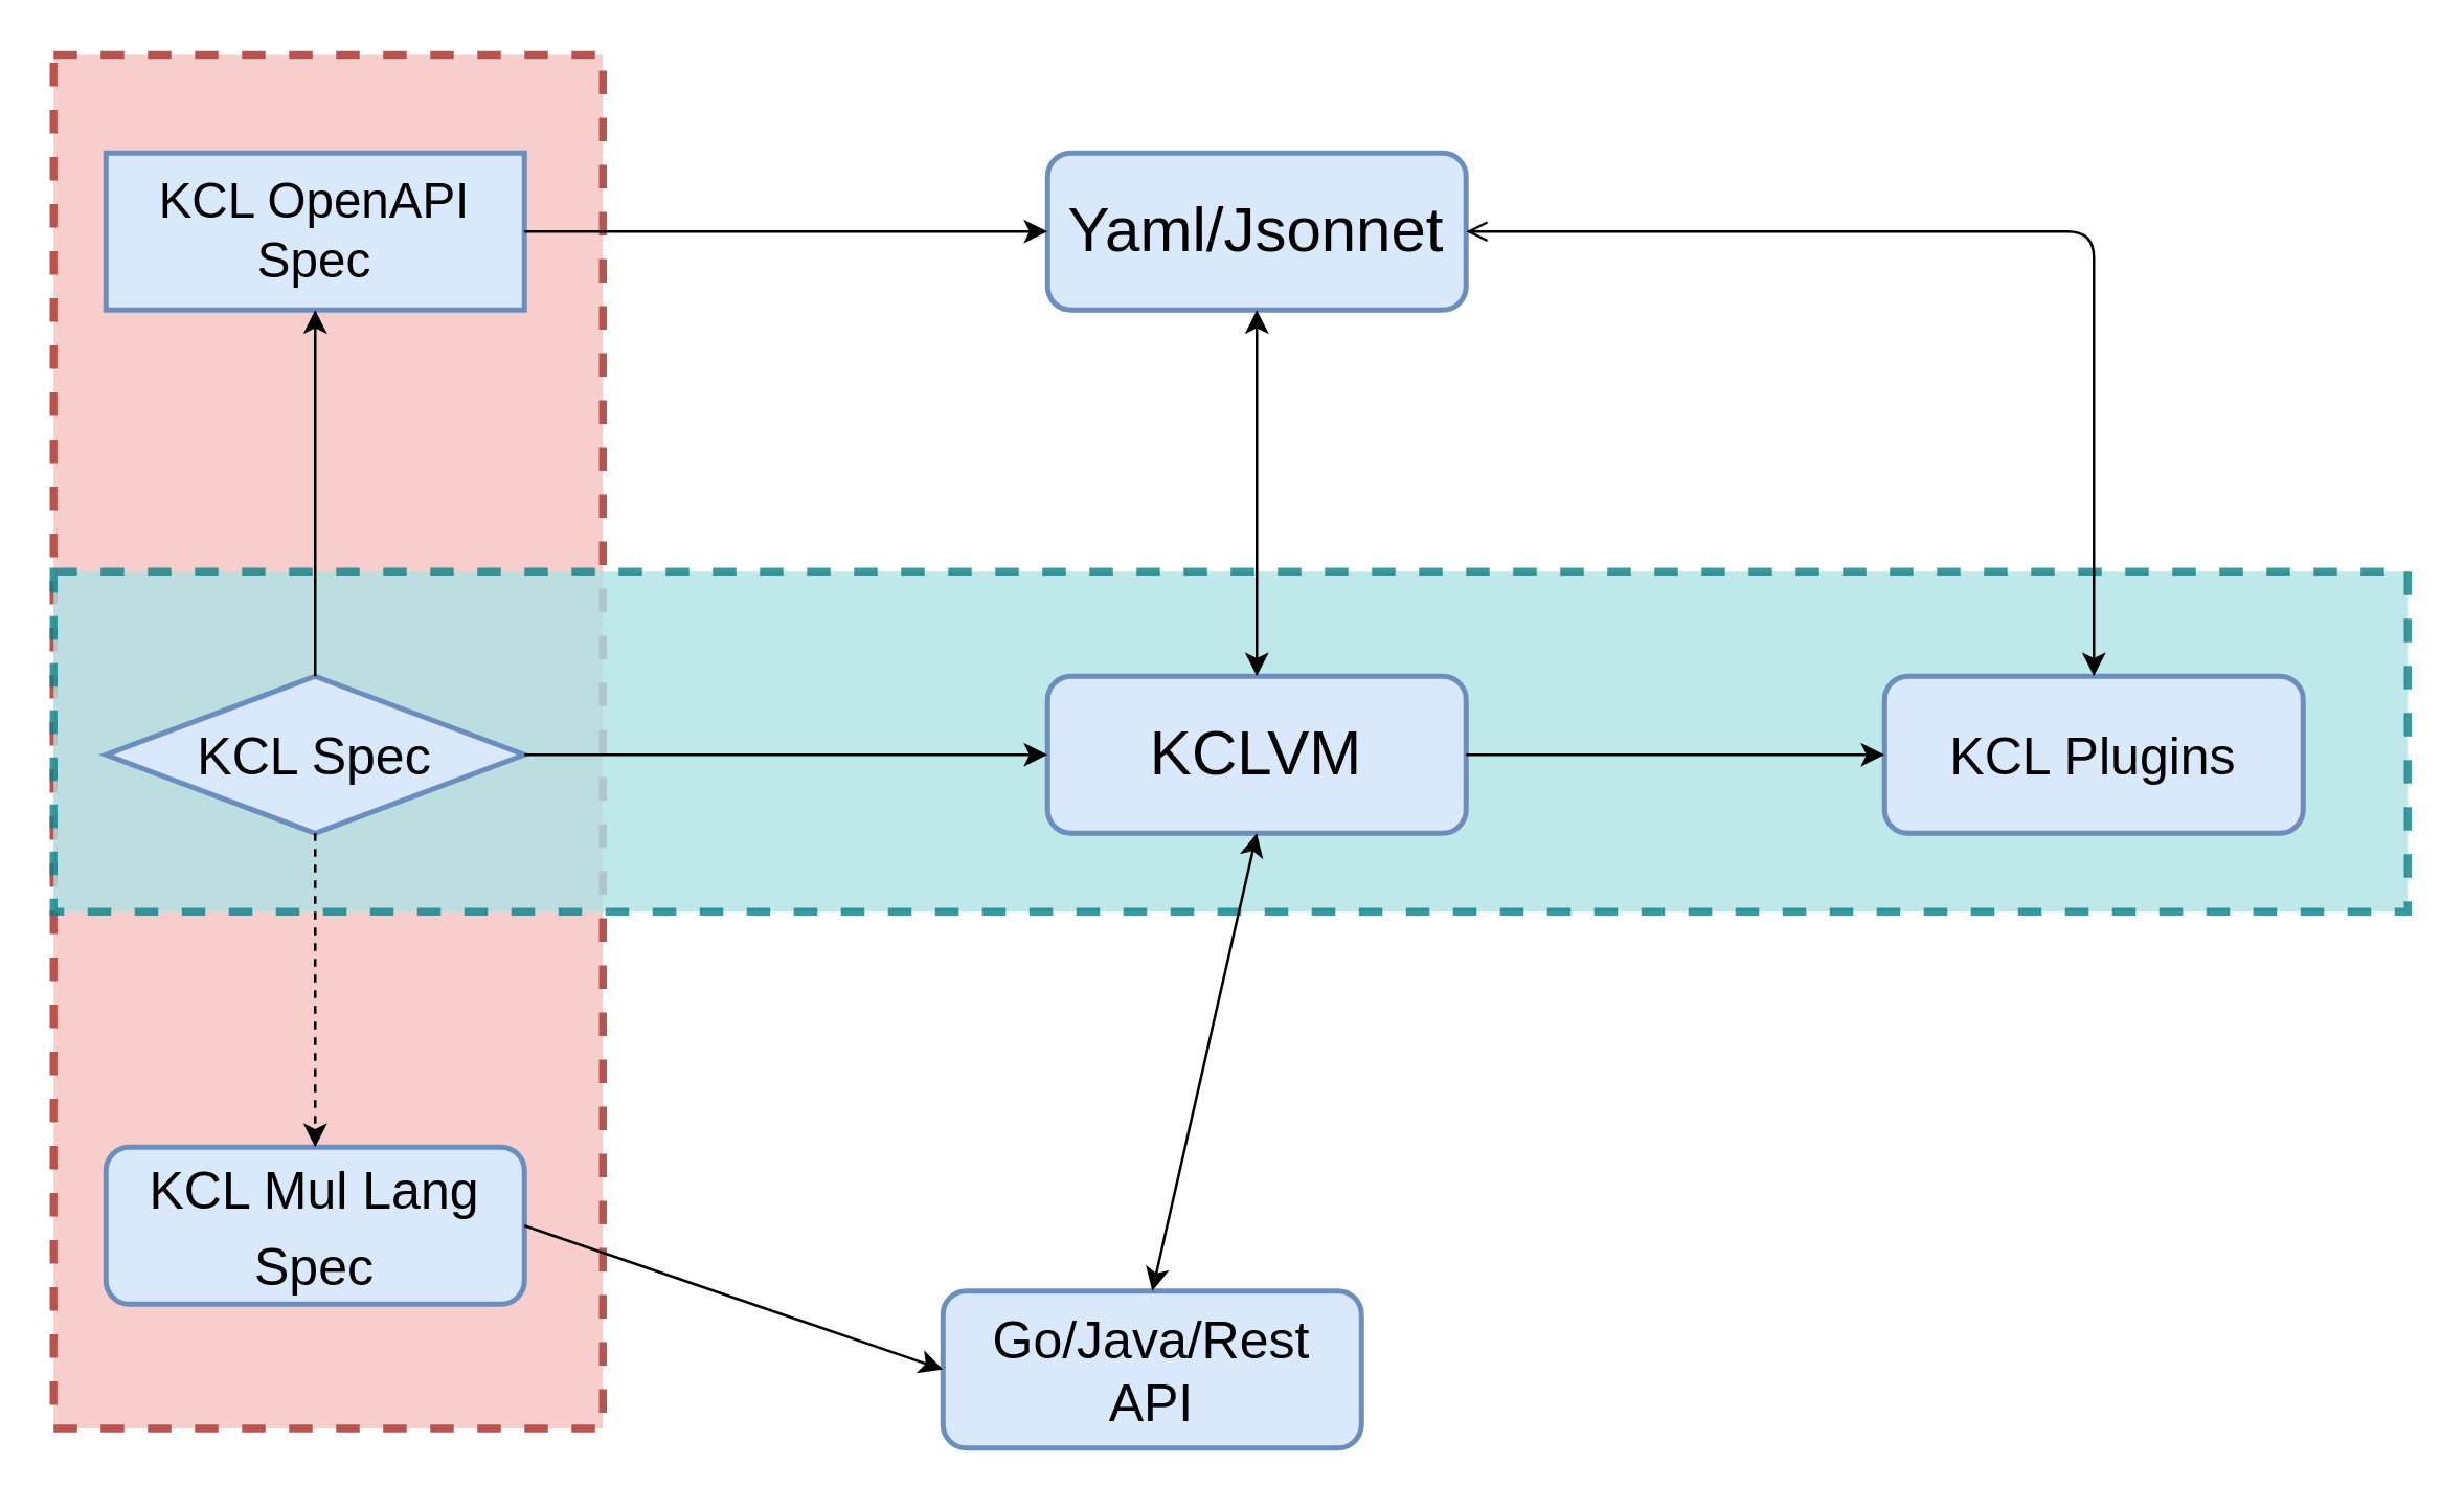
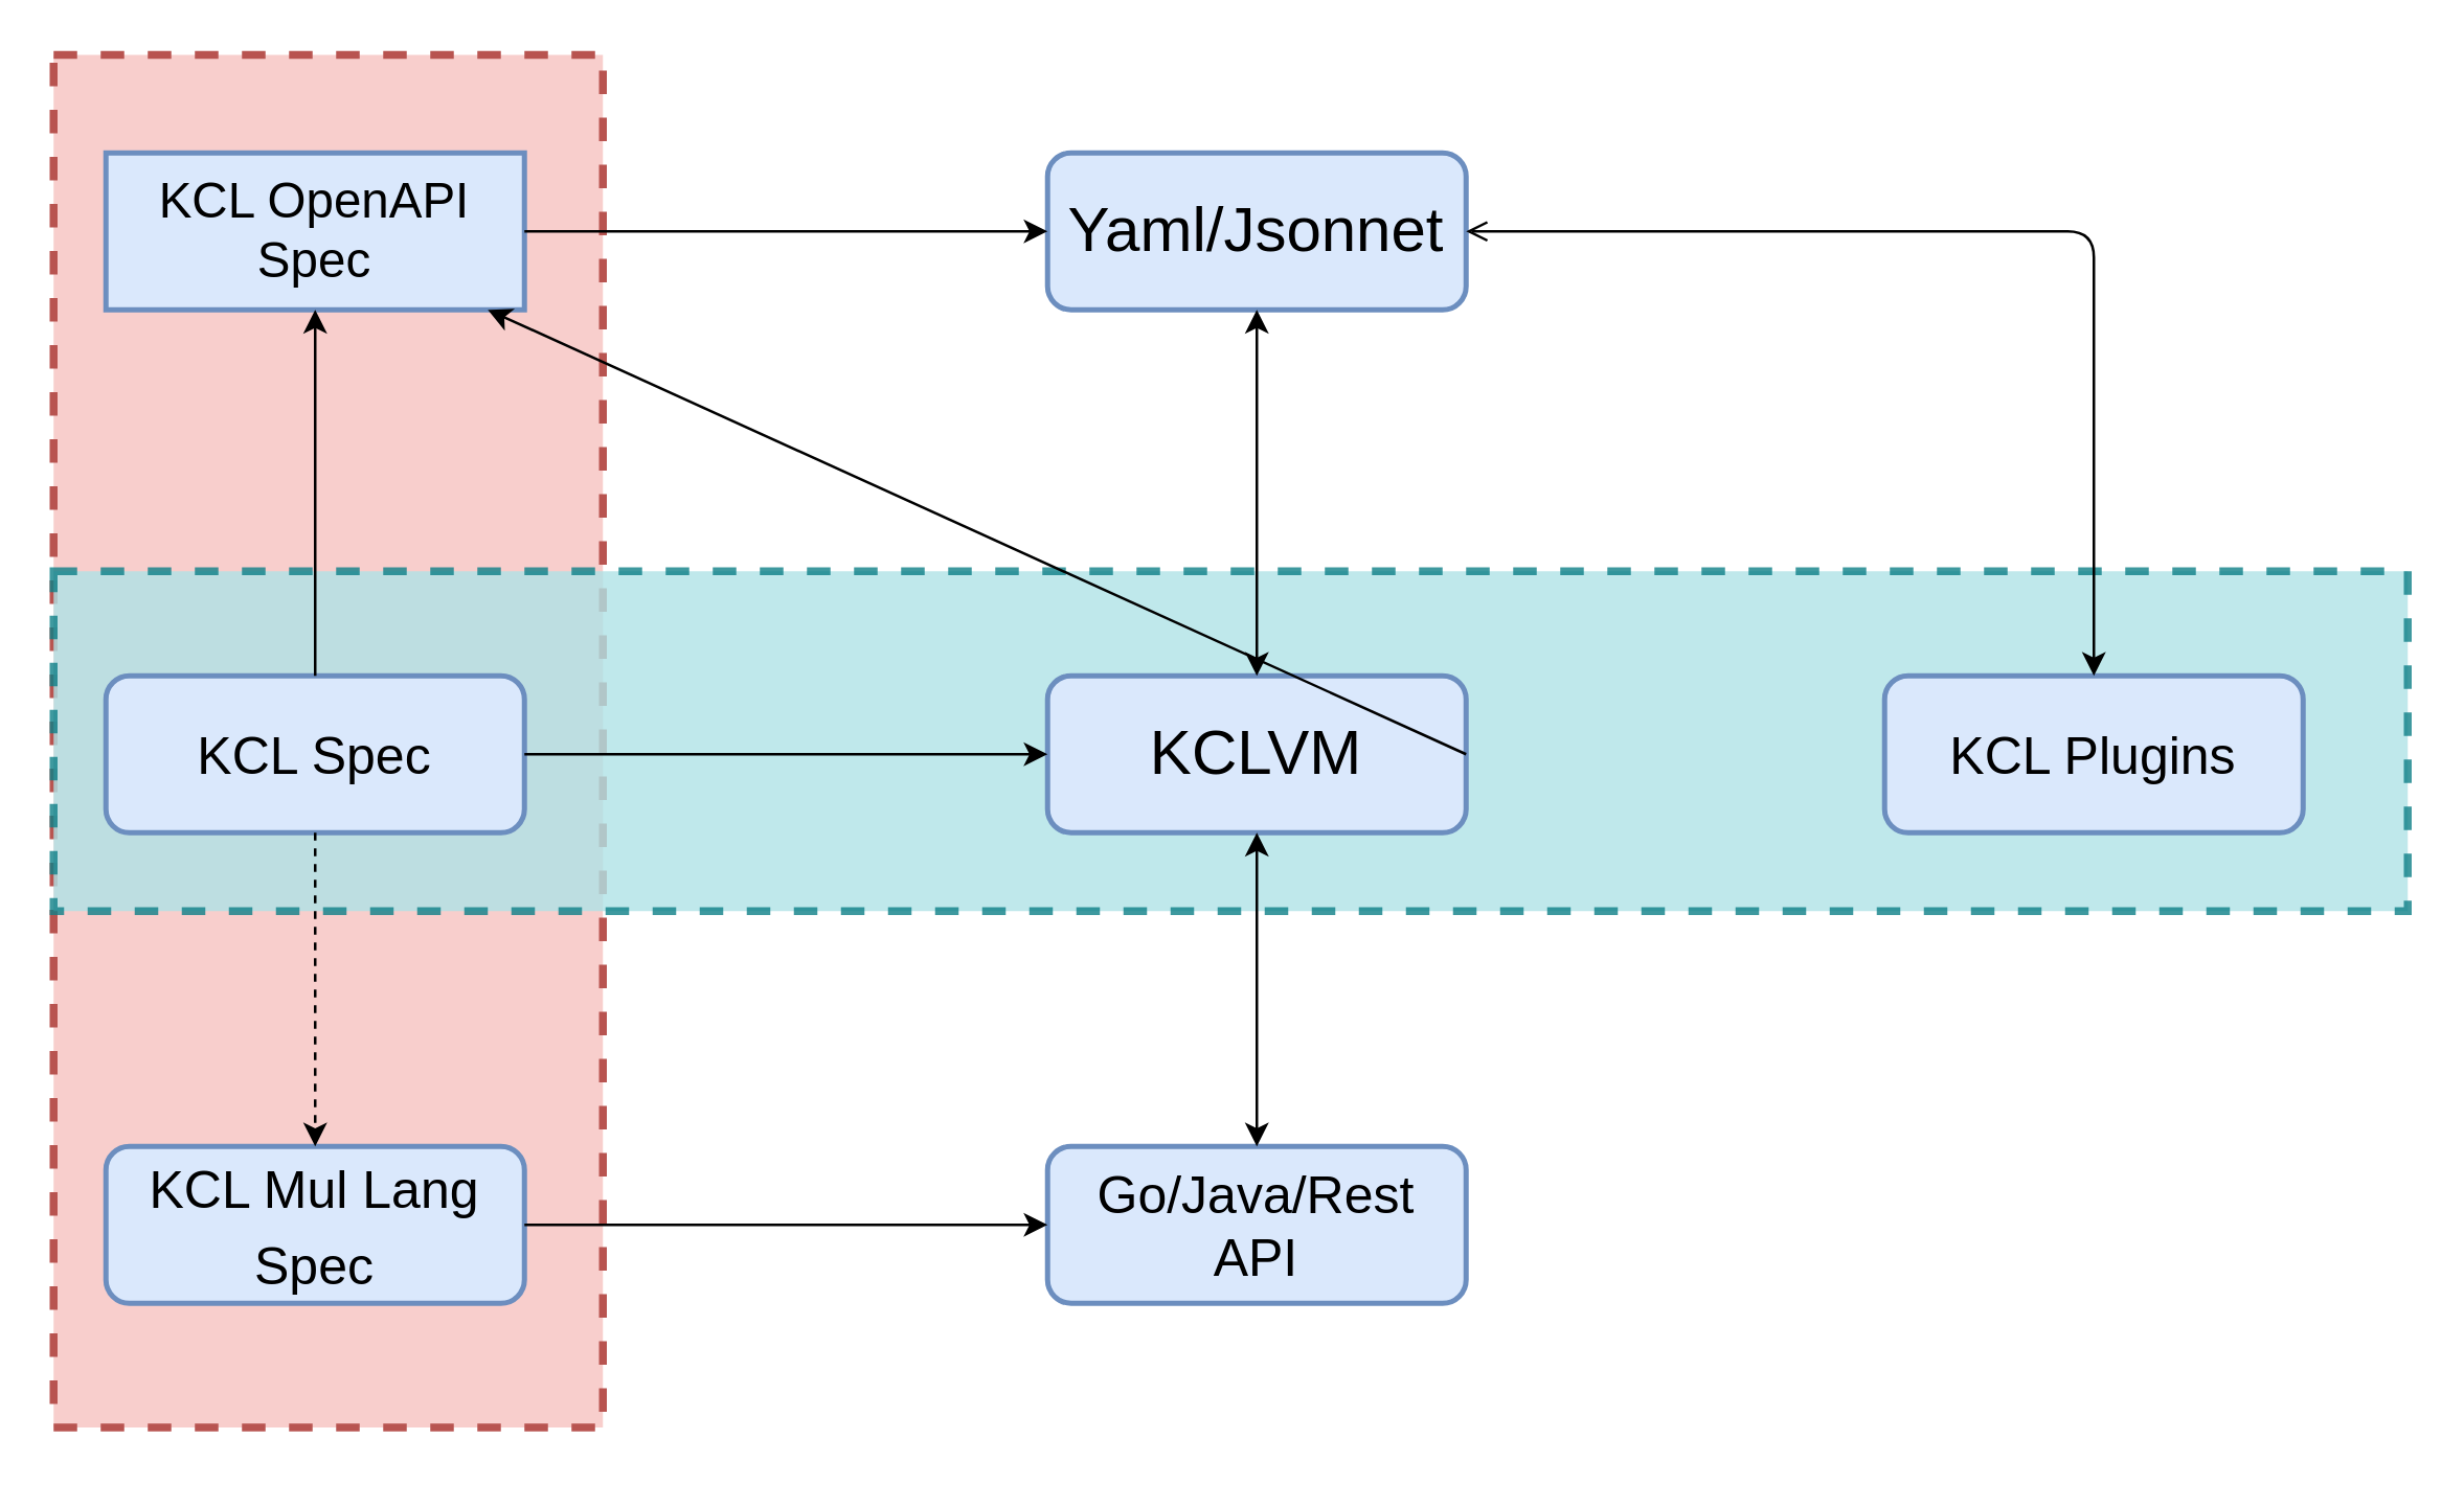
- <mxCell id="6" value="KCL Spec" style="rhombus;whiteSpace=wrap;html=1;strokeWidth=2;fillColor=#dae8fc;strokeColor=#6c8ebf;fontSize=20;" parent="1" vertex="1"><mxGeometry x="40" y="258" width="160" height="60" as="geometry" /></mxCell>
+ <mxCell id="6" value="KCL Spec" style="rounded=1;whiteSpace=wrap;html=1;strokeWidth=2;fillColor=#dae8fc;strokeColor=#6c8ebf;fontSize=20;" parent="1" vertex="1"><mxGeometry x="40" y="258" width="160" height="60" as="geometry" /></mxCell>
- <mxCell id="12" value="" style="endArrow=classic;html=1;entryX=0;entryY=0.5;entryDx=0;entryDy=0;exitX=1;exitY=0.5;exitDx=0;exitDy=0;" edge="1" parent="1" source="4" target="5"><mxGeometry width="50" height="50" relative="1" as="geometry"><mxPoint x="250" y="718" as="sourcePoint" /><mxPoint x="300" y="668" as="targetPoint" /></mxGeometry></mxCell>
+ <mxCell id="12" value="" style="endArrow=classic;html=1;exitX=1;exitY=0.5;exitDx=0;exitDy=0;" edge="1" parent="1" source="4" target="8"><mxGeometry width="50" height="50" relative="1" as="geometry"><mxPoint x="250" y="718" as="sourcePoint" /><mxPoint x="300" y="668" as="targetPoint" /></mxGeometry></mxCell>
- <mxCell id="7" value="Go/Java/Rest&lt;br&gt;API" style="rounded=1;whiteSpace=wrap;html=1;strokeWidth=2;fillColor=#dae8fc;strokeColor=#6c8ebf;fontSize=20;" parent="1" vertex="1"><mxGeometry x="360" y="493" width="160" height="60" as="geometry" /></mxCell>
+ <mxCell id="7" value="Go/Java/Rest&lt;br&gt;API" style="rounded=1;whiteSpace=wrap;html=1;strokeWidth=2;fillColor=#dae8fc;strokeColor=#6c8ebf;fontSize=20;" parent="1" vertex="1"><mxGeometry x="400" y="438" width="160" height="60" as="geometry" /></mxCell>
